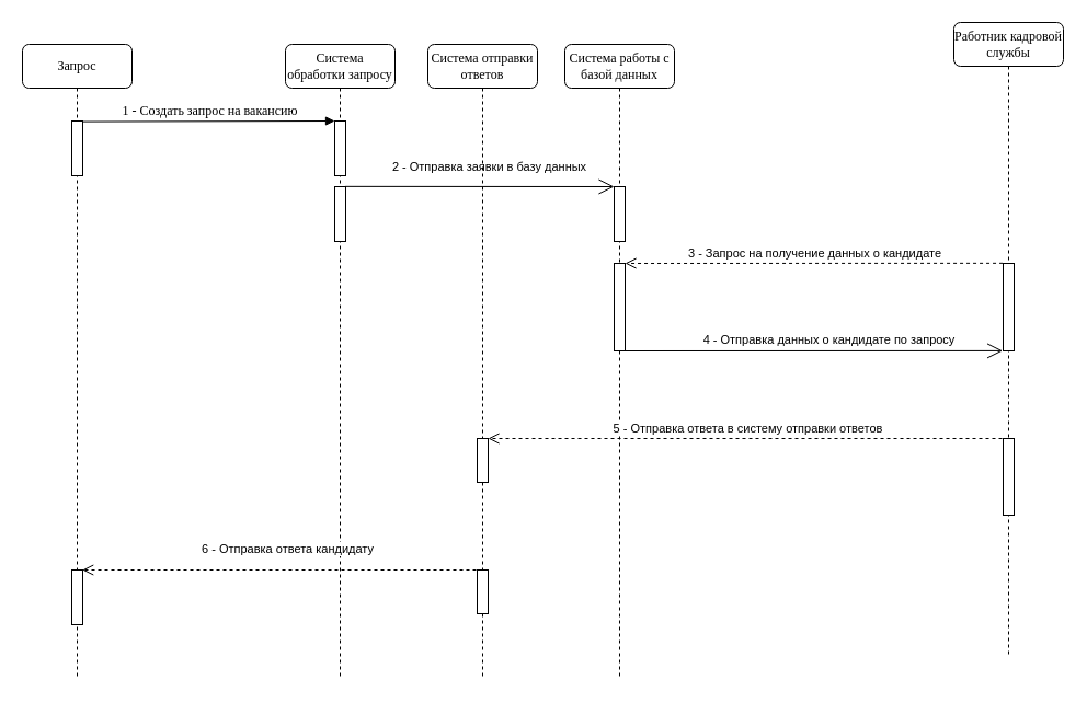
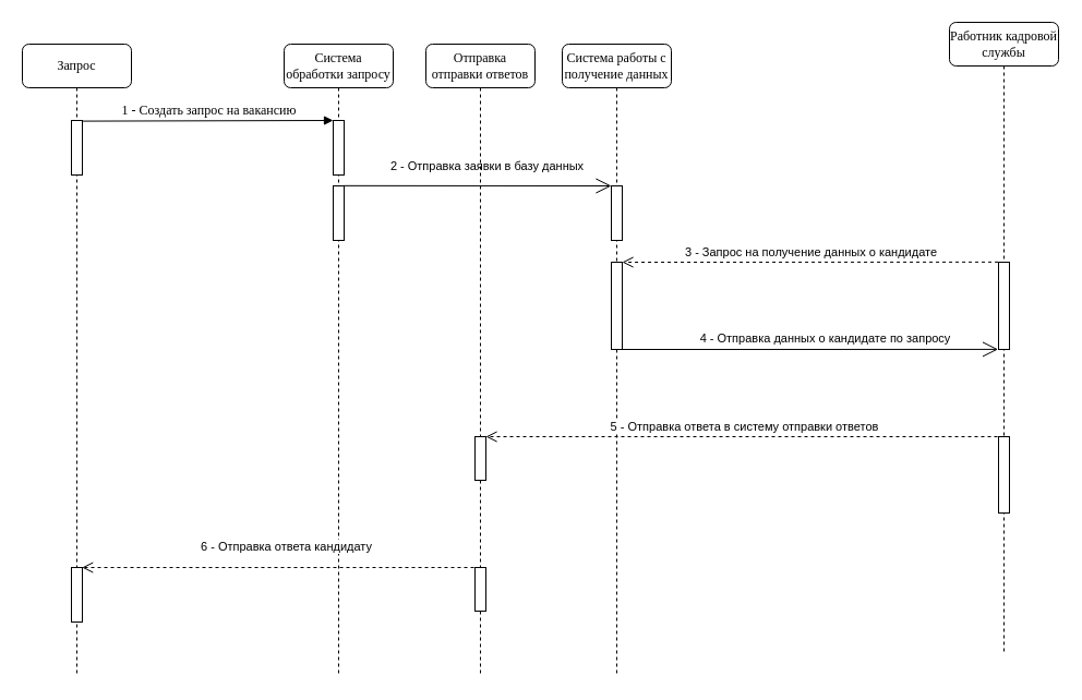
- <mxCell id="17" value="Система отправки ответов" style="shape=umlLifeline;perimeter=lifelinePerimeter;whiteSpace=wrap;html=1;container=1;collapsible=0;recursiveResize=0;outlineConnect=0;rounded=1;shadow=0;comic=0;labelBackgroundColor=none;strokeWidth=1;fontFamily=Verdana;fontSize=12;align=center;" vertex="1" parent="1"><mxGeometry x="390" y="40" width="100" height="580" as="geometry" /></mxCell>
+ <mxCell id="17" value="Отправка отправки ответов" style="shape=umlLifeline;perimeter=lifelinePerimeter;whiteSpace=wrap;html=1;container=1;collapsible=0;recursiveResize=0;outlineConnect=0;rounded=1;shadow=0;comic=0;labelBackgroundColor=none;strokeWidth=1;fontFamily=Verdana;fontSize=12;align=center;" vertex="1" parent="1"><mxGeometry x="390" y="40" width="100" height="580" as="geometry" /></mxCell>
- <mxCell id="5" value="Система работы с базой данных" style="shape=umlLifeline;perimeter=lifelinePerimeter;whiteSpace=wrap;html=1;container=1;collapsible=0;recursiveResize=0;outlineConnect=0;rounded=1;shadow=0;comic=0;labelBackgroundColor=none;strokeWidth=1;fontFamily=Verdana;fontSize=12;align=center;" parent="1" vertex="1"><mxGeometry x="515" y="40" width="100" height="580" as="geometry" /></mxCell>
+ <mxCell id="5" value="Система работы с получение данных" style="shape=umlLifeline;perimeter=lifelinePerimeter;whiteSpace=wrap;html=1;container=1;collapsible=0;recursiveResize=0;outlineConnect=0;rounded=1;shadow=0;comic=0;labelBackgroundColor=none;strokeWidth=1;fontFamily=Verdana;fontSize=12;align=center;" parent="1" vertex="1"><mxGeometry x="515" y="40" width="100" height="580" as="geometry" /></mxCell>
